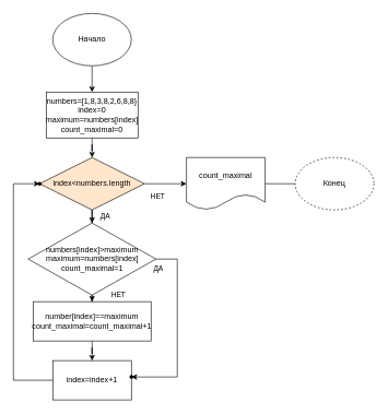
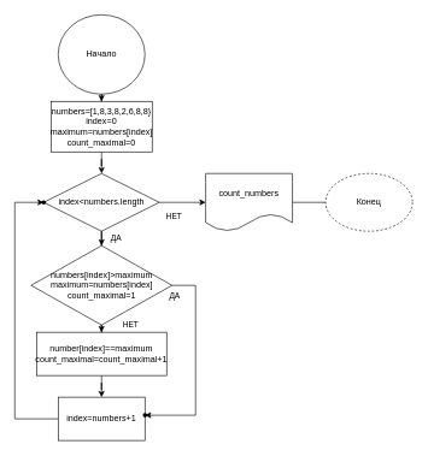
- <mxCell id="10" value="Начало" style="ellipse;whiteSpace=wrap;html=1;" vertex="1" parent="1"><mxGeometry x="80" y="20" width="120" height="80" as="geometry" /></mxCell>
+ <mxCell id="10" value="Начало" style="ellipse;whiteSpace=wrap;html=1;" vertex="1" parent="1"><mxGeometry x="80" y="20" width="120" height="110" as="geometry" /></mxCell>
- <mxCell id="7" value="count_maximal" style="shape=document;whiteSpace=wrap;html=1;boundedLbl=1;" vertex="1" parent="1"><mxGeometry x="284" y="240" width="120" height="80" as="geometry" /></mxCell>
+ <mxCell id="7" value="count_numbers" style="shape=document;whiteSpace=wrap;html=1;boundedLbl=1;" vertex="1" parent="1"><mxGeometry x="284" y="240" width="120" height="80" as="geometry" /></mxCell>
- <mxCell id="17" value="index&amp;lt;numbers.length" style="rhombus;whiteSpace=wrap;html=1;fillColor=#ffe6cc;" vertex="1" parent="1"><mxGeometry x="60" y="240" width="160" height="80" as="geometry" /></mxCell>
+ <mxCell id="17" value="index&amp;lt;numbers.length" style="rhombus;whiteSpace=wrap;html=1;" vertex="1" parent="1"><mxGeometry x="60" y="240" width="160" height="80" as="geometry" /></mxCell>
- <mxCell id="19" value="index=index+1" style="rounded=0;whiteSpace=wrap;html=1;" vertex="1" parent="1"><mxGeometry x="80" y="550" width="120" height="60" as="geometry" /></mxCell>
+ <mxCell id="19" value="index=numbers+1" style="rounded=0;whiteSpace=wrap;html=1;" vertex="1" parent="1"><mxGeometry x="80" y="550" width="120" height="60" as="geometry" /></mxCell>
